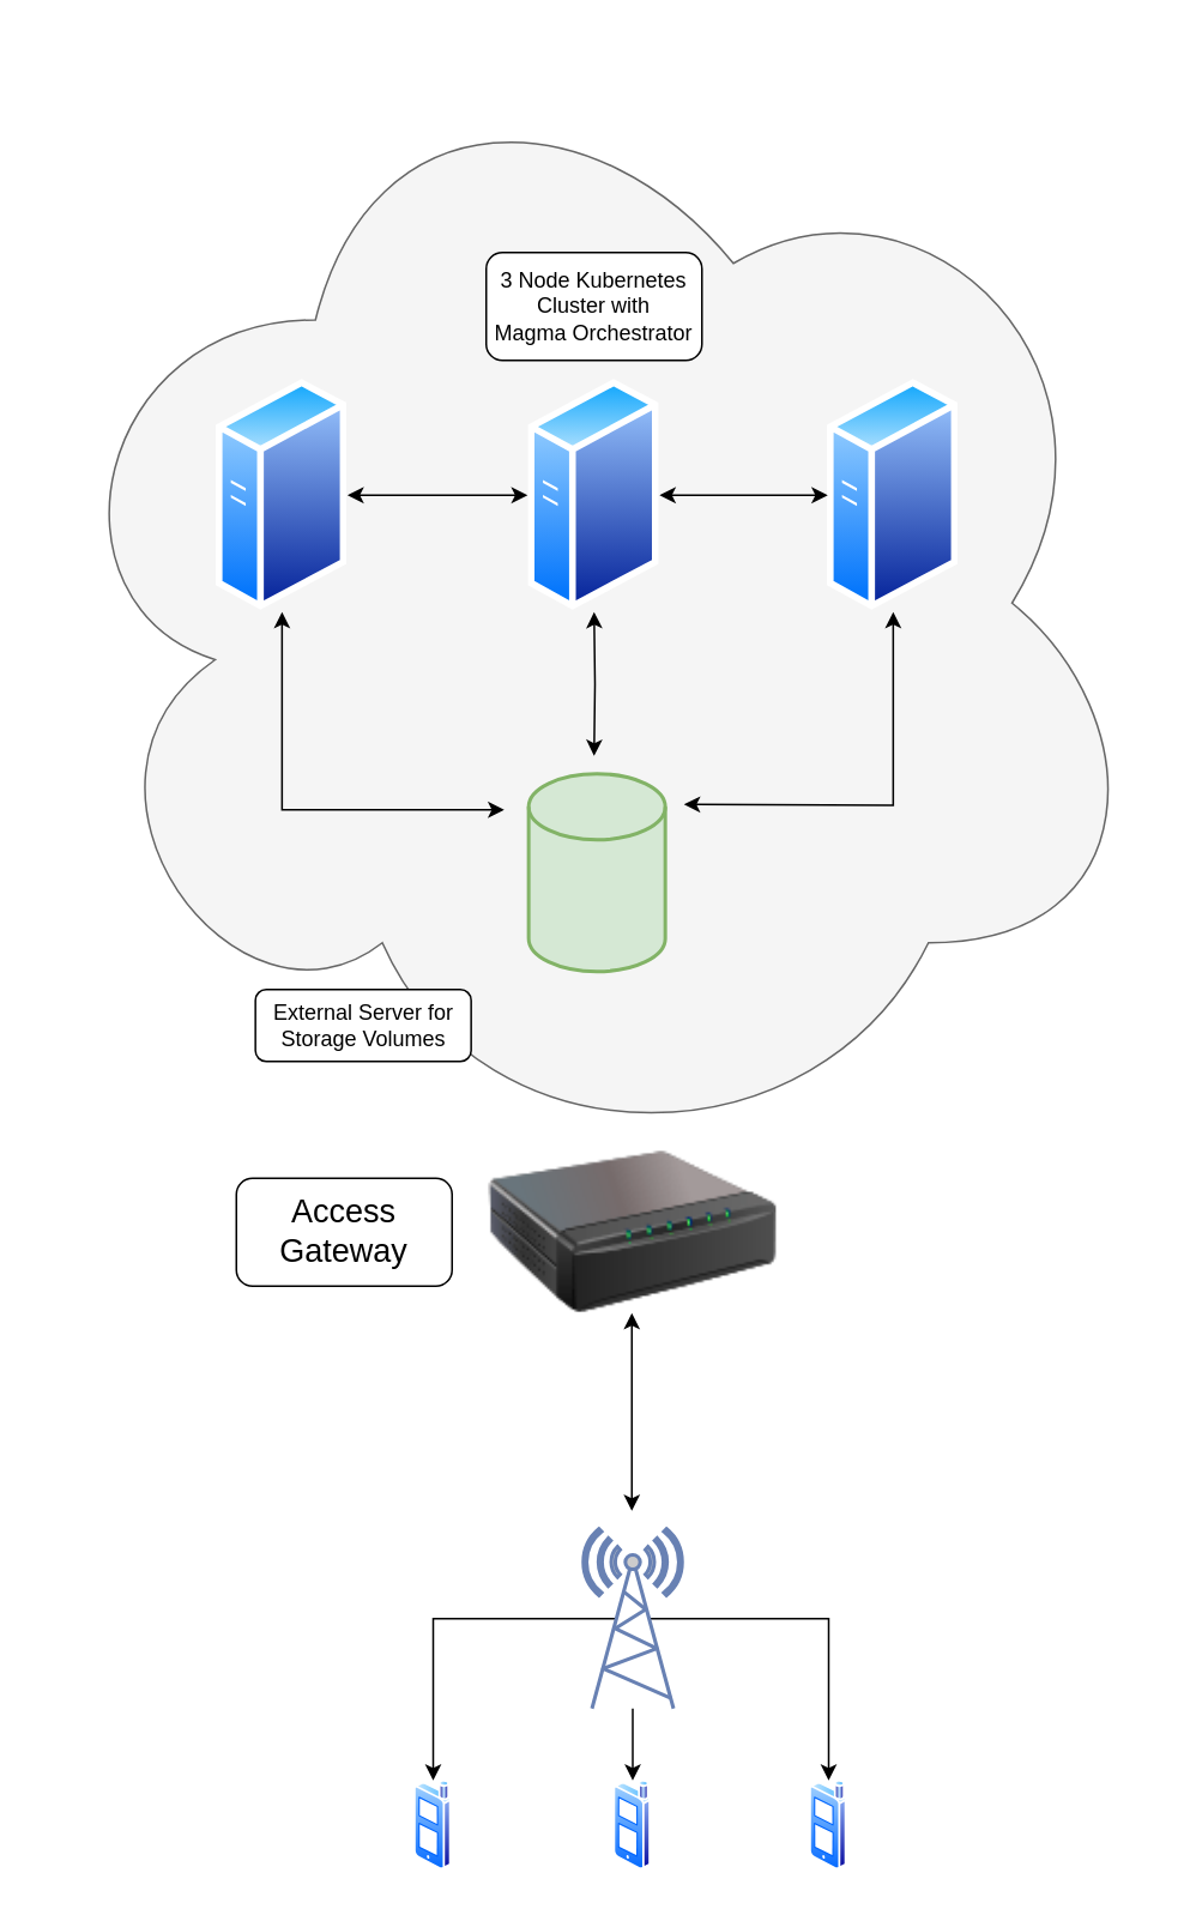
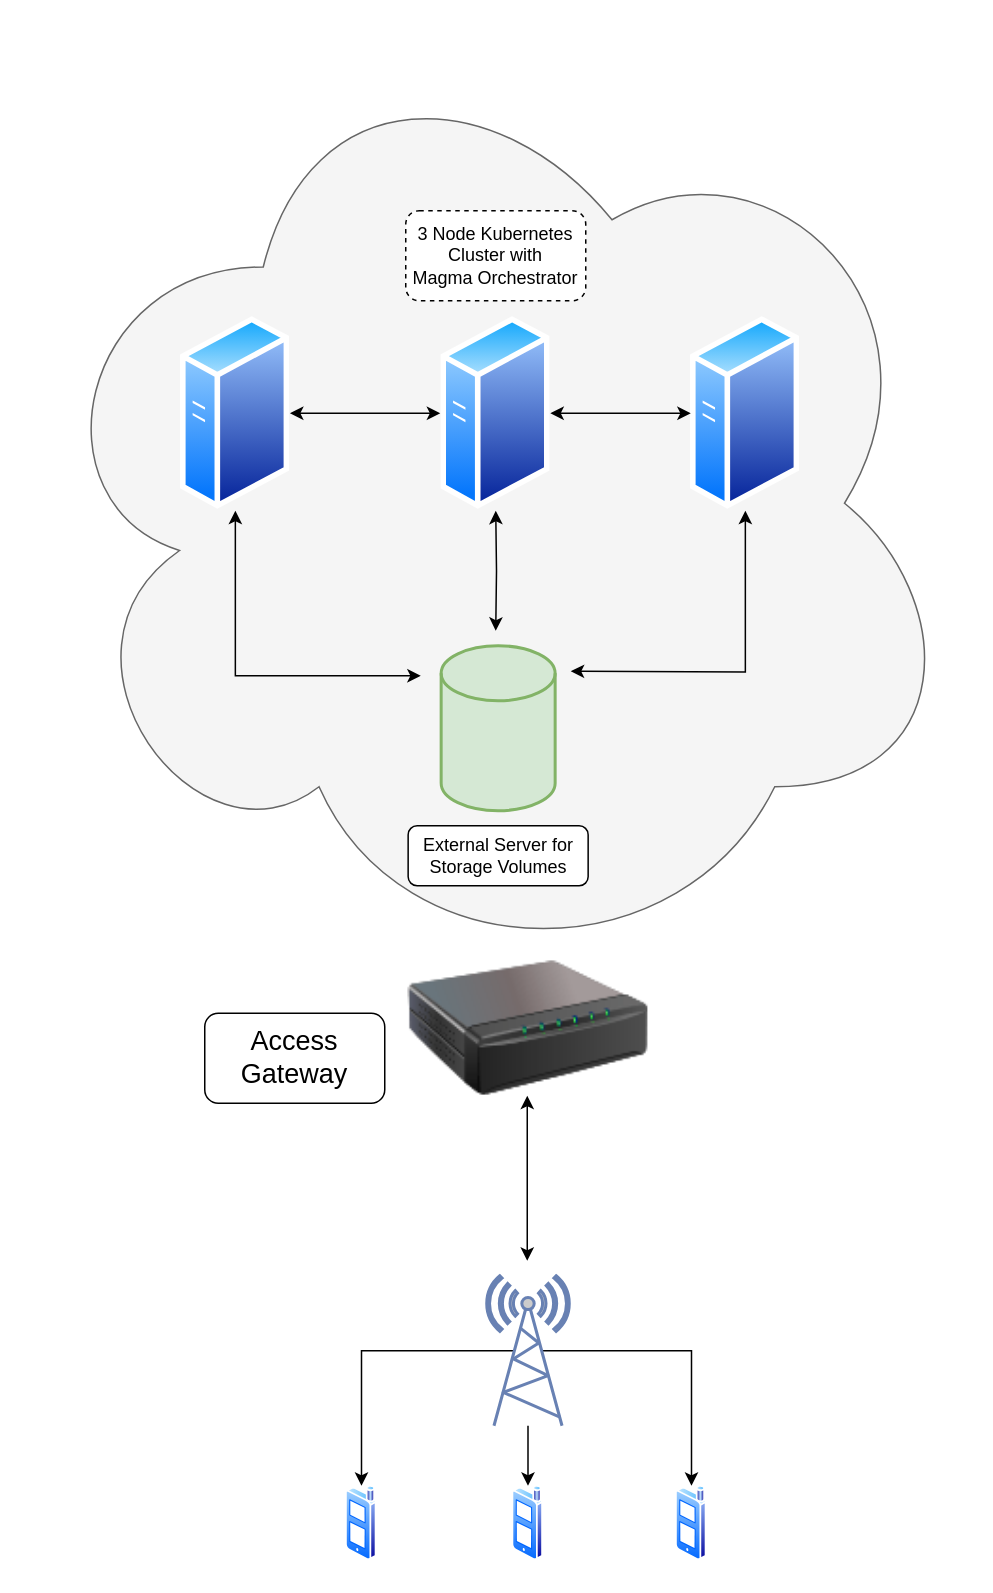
- <mxCell id="6" value="3 Node Kubernetes Cluster with Magma&amp;nbsp;Orchestrator" style="rounded=1;whiteSpace=wrap;html=1;" parent="1" vertex="1"><mxGeometry x="270" y="140" width="120" height="60" as="geometry" /></mxCell>
+ <mxCell id="6" value="3 Node Kubernetes Cluster with Magma&amp;nbsp;Orchestrator" style="rounded=1;whiteSpace=wrap;html=1;dashed=1;" parent="1" vertex="1"><mxGeometry x="270" y="140" width="120" height="60" as="geometry" /></mxCell>
- <mxCell id="10" value="External Server for Storage Volumes" style="rounded=1;whiteSpace=wrap;html=1;" parent="1" vertex="1"><mxGeometry x="141.6" y="550" width="120" height="40" as="geometry" /></mxCell>
+ <mxCell id="10" value="External Server for Storage Volumes" style="rounded=1;whiteSpace=wrap;html=1;" parent="1" vertex="1"><mxGeometry x="271.6" y="550" width="120" height="40" as="geometry" /></mxCell>
- <mxCell id="23" value="&lt;font style=&quot;font-size: 18px&quot;&gt;Access Gateway&lt;/font&gt;" style="rounded=1;whiteSpace=wrap;html=1;" vertex="1" parent="1"><mxGeometry x="131" y="655" width="120" height="60" as="geometry" /></mxCell>
+ <mxCell id="23" value="&lt;font style=&quot;font-size: 18px&quot;&gt;Access Gateway&lt;/font&gt;" style="rounded=1;whiteSpace=wrap;html=1;" vertex="1" parent="1"><mxGeometry x="136" y="675" width="120" height="60" as="geometry" /></mxCell>
